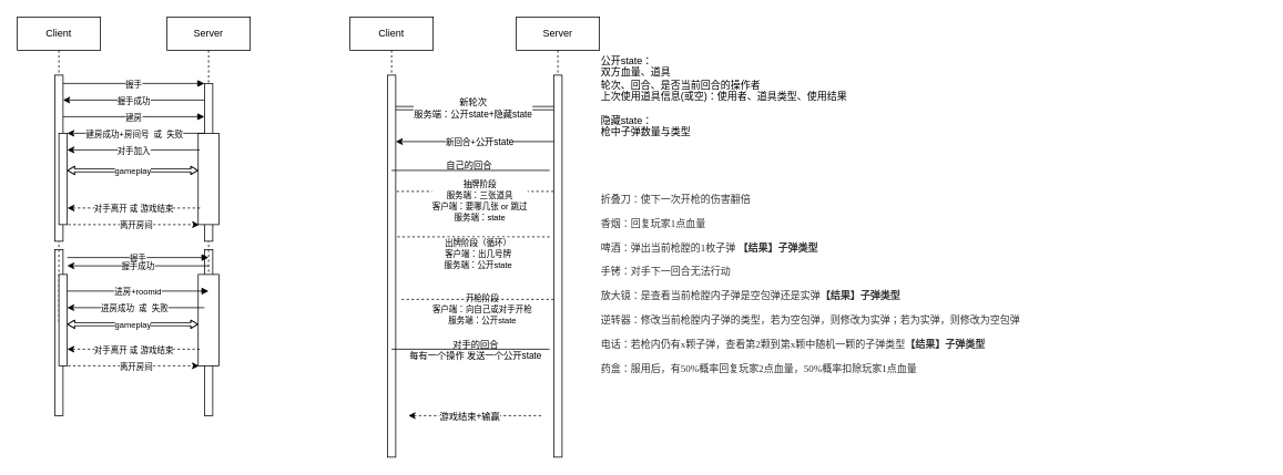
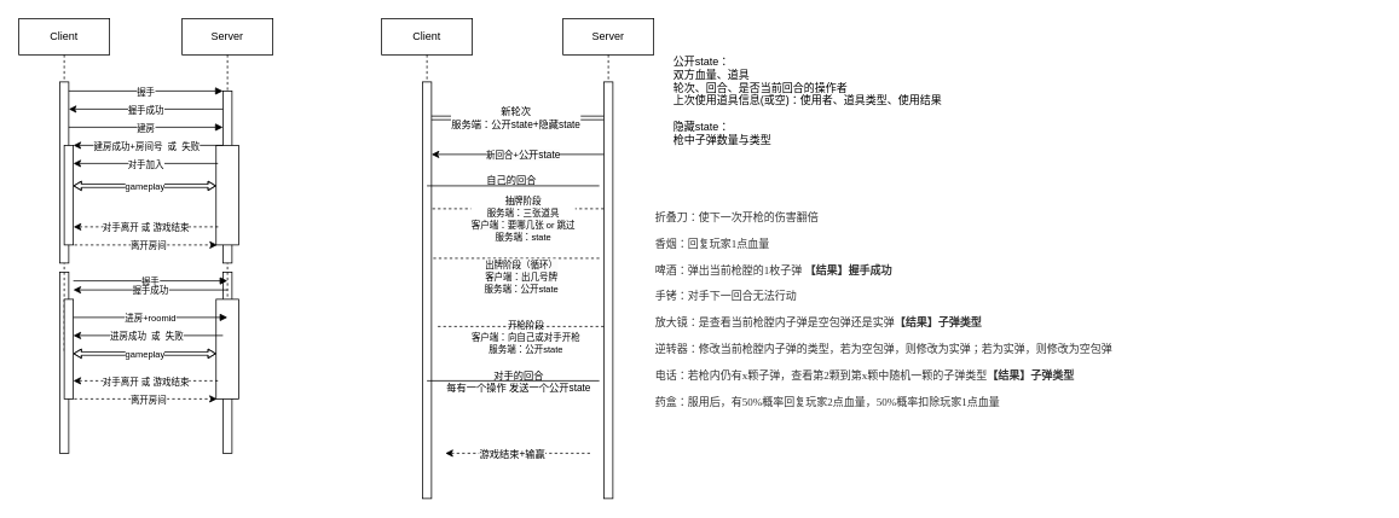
- <mxCell id="32" value="公开state：&lt;div&gt;双方血量、道具&lt;/div&gt;&lt;div&gt;轮次、回合、是否当前回合的操作者&lt;/div&gt;&lt;div&gt;上次使用道具信息(或空)：使用者、道具类型、使用结果&lt;br&gt;&lt;/div&gt;&lt;div&gt;&lt;br&gt;&lt;/div&gt;&lt;div&gt;隐藏state：&lt;br&gt;枪中子弹数量与类型&lt;/div&gt;&lt;div&gt;&lt;br&gt;&lt;/div&gt;&lt;div&gt;&lt;br&gt;&lt;/div&gt;" style="text;html=1;align=left;verticalAlign=middle;resizable=0;points=[];autosize=1;strokeColor=none;fillColor=none;" parent="1" vertex="1"><mxGeometry x="720" y="60" width="320" height="140" as="geometry" /></mxCell>
+ <mxCell id="32" value="公开state：&lt;div&gt;双方血量、道具&lt;/div&gt;&lt;div&gt;轮次、回合、是否当前回合的操作者&lt;/div&gt;&lt;div&gt;上次使用道具信息(或空)：使用者、道具类型、使用结果&lt;br&gt;&lt;/div&gt;&lt;div&gt;&lt;br&gt;&lt;/div&gt;&lt;div&gt;隐藏state：&lt;br&gt;枪中子弹数量与类型&lt;/div&gt;&lt;div&gt;&lt;br&gt;&lt;/div&gt;&lt;div&gt;&lt;br&gt;&lt;/div&gt;" style="text;html=1;align=left;verticalAlign=middle;resizable=0;points=[];autosize=1;strokeColor=none;fillColor=none;" parent="1" vertex="1"><mxGeometry x="740" y="55" width="320" height="140" as="geometry" /></mxCell>
- <mxCell id="45" value="&lt;div style=&quot;font-size: 12px;&quot; data-version=&quot;3.0.0&quot; data-hash=&quot;2f150c305c25b675a1c18cc1fd86e9ff&quot;&gt;&lt;/div&gt;&lt;div style=&quot;font-size: 12px;&quot; class=&quot;document&quot;&gt;&lt;div style=&quot;font-size: 12px;&quot; class=&quot;section&quot;&gt;&lt;p class=&quot;paragraph text-align-type-left&quot; style=&quot;text-align: left; line-height: 100%; margin: 12.8pt 0pt; font-size: 12px;&quot;&gt;&lt;span style=&quot;font-size: 12px; font-family: &amp;quot;Times New Roman&amp;quot;; font-weight: normal; font-style: normal; color: rgb(51, 51, 51); letter-spacing: 0pt; vertical-align: baseline;&quot; data-font-family=&quot;&amp;quot;Open Sans&amp;quot;, &amp;quot;Clear Sans&amp;quot;, &amp;quot;Helvetica Neue&amp;quot;, Helvetica, Arial, &amp;quot;Segoe UI Emoji&amp;quot;, sans-serif&quot;&gt;折叠刀：使下一次开枪的伤害翻倍&lt;/span&gt;&lt;span style=&quot;font-size: 12px;&quot; lang=&quot;EN-US&quot;&gt;&lt;/span&gt;&lt;/p&gt;&lt;p class=&quot;paragraph text-align-type-left&quot; style=&quot;text-align: left; line-height: 100%; margin: 12.8pt 0pt; font-size: 12px;&quot;&gt;&lt;span style=&quot;font-size: 12px; font-family: &amp;quot;Times New Roman&amp;quot;; font-weight: normal; font-style: normal; color: rgb(51, 51, 51); letter-spacing: 0pt; vertical-align: baseline;&quot; data-font-family=&quot;&amp;quot;Open Sans&amp;quot;, &amp;quot;Clear Sans&amp;quot;, &amp;quot;Helvetica Neue&amp;quot;, Helvetica, Arial, &amp;quot;Segoe UI Emoji&amp;quot;, sans-serif&quot;&gt;香烟：回复玩家&lt;/span&gt;&lt;span style=&quot;font-size: 12px; font-family: &amp;quot;Times New Roman&amp;quot;; font-weight: normal; font-style: normal; color: rgb(51, 51, 51); letter-spacing: 0pt; vertical-align: baseline;&quot; data-font-family=&quot;&amp;quot;Open Sans&amp;quot;, &amp;quot;Clear Sans&amp;quot;, &amp;quot;Helvetica Neue&amp;quot;, Helvetica, Arial, &amp;quot;Segoe UI Emoji&amp;quot;, sans-serif&quot;&gt;1&lt;/span&gt;&lt;span style=&quot;font-size: 12px; font-family: &amp;quot;Times New Roman&amp;quot;; font-weight: normal; font-style: normal; color: rgb(51, 51, 51); letter-spacing: 0pt; vertical-align: baseline;&quot; data-font-family=&quot;&amp;quot;Open Sans&amp;quot;, &amp;quot;Clear Sans&amp;quot;, &amp;quot;Helvetica Neue&amp;quot;, Helvetica, Arial, &amp;quot;Segoe UI Emoji&amp;quot;, sans-serif&quot;&gt;点血量&lt;/span&gt;&lt;span style=&quot;font-size: 12px;&quot; lang=&quot;EN-US&quot;&gt;&lt;/span&gt;&lt;/p&gt;&lt;p class=&quot;paragraph text-align-type-left&quot; style=&quot;text-align: left; line-height: 100%; margin: 12.8pt 0pt; font-size: 12px;&quot;&gt;&lt;span style=&quot;font-size: 12px; font-family: &amp;quot;Times New Roman&amp;quot;; font-weight: normal; font-style: normal; color: rgb(51, 51, 51); letter-spacing: 0pt; vertical-align: baseline;&quot; data-font-family=&quot;&amp;quot;Open Sans&amp;quot;, &amp;quot;Clear Sans&amp;quot;, &amp;quot;Helvetica Neue&amp;quot;, Helvetica, Arial, &amp;quot;Segoe UI Emoji&amp;quot;, sans-serif&quot;&gt;啤酒&lt;/span&gt;&lt;span style=&quot;font-size: 12px; font-family: &amp;quot;Times New Roman&amp;quot;; font-weight: normal; font-style: normal; color: rgb(51, 51, 51); letter-spacing: 0pt; vertical-align: baseline;&quot; data-font-family=&quot;&amp;quot;Open Sans&amp;quot;, &amp;quot;Clear Sans&amp;quot;, &amp;quot;Helvetica Neue&amp;quot;, Helvetica, Arial, &amp;quot;Segoe UI Emoji&amp;quot;, sans-serif&quot;&gt;：弹出当前枪膛的&lt;/span&gt;&lt;span style=&quot;font-size: 12px; font-family: &amp;quot;Times New Roman&amp;quot;; font-weight: normal; font-style: normal; color: rgb(51, 51, 51); letter-spacing: 0pt; vertical-align: baseline;&quot; data-font-family=&quot;&amp;quot;Open Sans&amp;quot;, &amp;quot;Clear Sans&amp;quot;, &amp;quot;Helvetica Neue&amp;quot;, Helvetica, Arial, &amp;quot;Segoe UI Emoji&amp;quot;, sans-serif&quot;&gt;1&lt;/span&gt;&lt;span style=&quot;font-size: 12px; font-family: &amp;quot;Times New Roman&amp;quot;; font-weight: normal; font-style: normal; color: rgb(51, 51, 51); letter-spacing: 0pt; vertical-align: baseline;&quot; data-font-family=&quot;&amp;quot;Open Sans&amp;quot;, &amp;quot;Clear Sans&amp;quot;, &amp;quot;Helvetica Neue&amp;quot;, Helvetica, Arial, &amp;quot;Segoe UI Emoji&amp;quot;, sans-serif&quot;&gt;枚子弹&lt;/span&gt;&lt;span style=&quot;font-size: 12px; font-family: &amp;quot;Times New Roman&amp;quot;; font-style: normal; color: rgb(51, 51, 51); letter-spacing: 0pt; vertical-align: baseline;&quot; data-font-family=&quot;&amp;quot;Open Sans&amp;quot;, &amp;quot;Clear Sans&amp;quot;, &amp;quot;Helvetica Neue&amp;quot;, Helvetica, Arial, &amp;quot;Segoe UI Emoji&amp;quot;, sans-serif&quot;&gt;&lt;b style=&quot;font-size: 12px;&quot;&gt; 【结果】子弹类型&lt;/b&gt;&lt;/span&gt;&lt;span style=&quot;font-size: 12px;&quot; lang=&quot;EN-US&quot;&gt;&lt;/span&gt;&lt;/p&gt;&lt;p class=&quot;paragraph text-align-type-left&quot; style=&quot;text-align: left; line-height: 100%; margin: 12.8pt 0pt; font-size: 12px;&quot;&gt;&lt;span style=&quot;font-size: 12px; font-family: &amp;quot;Times New Roman&amp;quot;; font-weight: normal; font-style: normal; color: rgb(51, 51, 51); letter-spacing: 0pt; vertical-align: baseline;&quot; data-font-family=&quot;&amp;quot;Open Sans&amp;quot;, &amp;quot;Clear Sans&amp;quot;, &amp;quot;Helvetica Neue&amp;quot;, Helvetica, Arial, &amp;quot;Segoe UI Emoji&amp;quot;, sans-serif&quot;&gt;手铐：对手下一回合无法行动&lt;/span&gt;&lt;span style=&quot;font-size: 12px;&quot; lang=&quot;EN-US&quot;&gt;&lt;/span&gt;&lt;/p&gt;&lt;p class=&quot;paragraph text-align-type-left&quot; style=&quot;text-align: left; line-height: 100%; margin: 12.8pt 0pt; font-size: 12px;&quot;&gt;&lt;span style=&quot;font-size: 12px; font-family: &amp;quot;Times New Roman&amp;quot;; font-weight: normal; font-style: normal; color: rgb(51, 51, 51); letter-spacing: 0pt; vertical-align: baseline;&quot; data-font-family=&quot;&amp;quot;Open Sans&amp;quot;, &amp;quot;Clear Sans&amp;quot;, &amp;quot;Helvetica Neue&amp;quot;, Helvetica, Arial, &amp;quot;Segoe UI Emoji&amp;quot;, sans-serif&quot;&gt;放大镜：是查看当前枪膛内子弹是空包弹还是实弹&lt;/span&gt;&lt;span style=&quot;font-size: 12px;&quot; lang=&quot;EN-US&quot;&gt;&lt;/span&gt;&lt;span style=&quot;color: rgb(51, 51, 51); font-family: &amp;quot;Times New Roman&amp;quot;; font-size: 12px; background-color: initial;&quot;&gt;&lt;b style=&quot;font-size: 12px;&quot;&gt;【结果】子弹类型&lt;/b&gt;&lt;/span&gt;&lt;/p&gt;&lt;p class=&quot;paragraph text-align-type-left&quot; style=&quot;text-align: left; line-height: 100%; margin: 12.8pt 0pt; font-size: 12px;&quot;&gt;&lt;span style=&quot;font-size: 12px; font-family: &amp;quot;Times New Roman&amp;quot;; font-weight: normal; font-style: normal; color: rgb(51, 51, 51); letter-spacing: 0pt; vertical-align: baseline;&quot; data-font-family=&quot;&amp;quot;Open Sans&amp;quot;, &amp;quot;Clear Sans&amp;quot;, &amp;quot;Helvetica Neue&amp;quot;, Helvetica, Arial, &amp;quot;Segoe UI Emoji&amp;quot;, sans-serif&quot;&gt;逆转器：修改当前枪膛内子弹的类型，若为空包弹，则修改为实弹；若为实弹，则修改为空包弹&lt;/span&gt;&lt;span style=&quot;font-size: 12px;&quot; lang=&quot;EN-US&quot;&gt;&lt;/span&gt;&lt;/p&gt;&lt;p class=&quot;paragraph text-align-type-left&quot; style=&quot;text-align: left; line-height: 100%; margin: 12.8pt 0pt; font-size: 12px;&quot;&gt;&lt;span style=&quot;font-size: 12px; font-family: &amp;quot;Times New Roman&amp;quot;; font-weight: normal; font-style: normal; color: rgb(51, 51, 51); letter-spacing: 0pt; vertical-align: baseline;&quot; data-font-family=&quot;&amp;quot;Open Sans&amp;quot;, &amp;quot;Clear Sans&amp;quot;, &amp;quot;Helvetica Neue&amp;quot;, Helvetica, Arial, &amp;quot;Segoe UI Emoji&amp;quot;, sans-serif&quot;&gt;电话：若枪内仍有x颗子弹，查看第2颗到第x颗中随机一颗的子弹类型&lt;/span&gt;&lt;span style=&quot;font-size: 12px;&quot; lang=&quot;EN-US&quot;&gt;&lt;/span&gt;&lt;span style=&quot;color: rgb(51, 51, 51); font-family: &amp;quot;Times New Roman&amp;quot;; font-size: 12px; background-color: initial;&quot;&gt;&lt;b style=&quot;font-size: 12px;&quot;&gt;【结果】子弹类型&lt;/b&gt;&lt;/span&gt;&lt;/p&gt;&lt;p class=&quot;paragraph text-align-type-left&quot; style=&quot;text-align: left; line-height: 100%; margin: 12.8pt 0pt; font-size: 12px;&quot;&gt;&lt;span style=&quot;font-size: 12px; font-family: &amp;quot;Times New Roman&amp;quot;; font-weight: normal; font-style: normal; color: rgb(51, 51, 51); letter-spacing: 0pt; vertical-align: baseline;&quot; data-font-family=&quot;&amp;quot;Open Sans&amp;quot;, &amp;quot;Clear Sans&amp;quot;, &amp;quot;Helvetica Neue&amp;quot;, Helvetica, Arial, &amp;quot;Segoe UI Emoji&amp;quot;, sans-serif&quot;&gt;药盒：服用后，有50%概率回复玩家2点血量，50%概率扣除玩家1点血量&lt;/span&gt;&lt;span style=&quot;font-size: 12px;&quot; lang=&quot;EN-US&quot;&gt;&lt;/span&gt;&lt;/p&gt;&lt;/div&gt;&lt;/div&gt;" style="text;whiteSpace=wrap;html=1;fontSize=12;" parent="1" vertex="1"><mxGeometry x="720" y="210" width="800" height="220" as="geometry" /></mxCell>
+ <mxCell id="45" value="&lt;div style=&quot;font-size: 12px;&quot; data-version=&quot;3.0.0&quot; data-hash=&quot;2f150c305c25b675a1c18cc1fd86e9ff&quot;&gt;&lt;/div&gt;&lt;div style=&quot;font-size: 12px;&quot; class=&quot;document&quot;&gt;&lt;div style=&quot;font-size: 12px;&quot; class=&quot;section&quot;&gt;&lt;p class=&quot;paragraph text-align-type-left&quot; style=&quot;text-align: left; line-height: 100%; margin: 12.8pt 0pt; font-size: 12px;&quot;&gt;&lt;span style=&quot;font-size: 12px; font-family: &amp;quot;Times New Roman&amp;quot;; font-weight: normal; font-style: normal; color: rgb(51, 51, 51); letter-spacing: 0pt; vertical-align: baseline;&quot; data-font-family=&quot;&amp;quot;Open Sans&amp;quot;, &amp;quot;Clear Sans&amp;quot;, &amp;quot;Helvetica Neue&amp;quot;, Helvetica, Arial, &amp;quot;Segoe UI Emoji&amp;quot;, sans-serif&quot;&gt;折叠刀：使下一次开枪的伤害翻倍&lt;/span&gt;&lt;span style=&quot;font-size: 12px;&quot; lang=&quot;EN-US&quot;&gt;&lt;/span&gt;&lt;/p&gt;&lt;p class=&quot;paragraph text-align-type-left&quot; style=&quot;text-align: left; line-height: 100%; margin: 12.8pt 0pt; font-size: 12px;&quot;&gt;&lt;span style=&quot;font-size: 12px; font-family: &amp;quot;Times New Roman&amp;quot;; font-weight: normal; font-style: normal; color: rgb(51, 51, 51); letter-spacing: 0pt; vertical-align: baseline;&quot; data-font-family=&quot;&amp;quot;Open Sans&amp;quot;, &amp;quot;Clear Sans&amp;quot;, &amp;quot;Helvetica Neue&amp;quot;, Helvetica, Arial, &amp;quot;Segoe UI Emoji&amp;quot;, sans-serif&quot;&gt;香烟：回复玩家&lt;/span&gt;&lt;span style=&quot;font-size: 12px; font-family: &amp;quot;Times New Roman&amp;quot;; font-weight: normal; font-style: normal; color: rgb(51, 51, 51); letter-spacing: 0pt; vertical-align: baseline;&quot; data-font-family=&quot;&amp;quot;Open Sans&amp;quot;, &amp;quot;Clear Sans&amp;quot;, &amp;quot;Helvetica Neue&amp;quot;, Helvetica, Arial, &amp;quot;Segoe UI Emoji&amp;quot;, sans-serif&quot;&gt;1&lt;/span&gt;&lt;span style=&quot;font-size: 12px; font-family: &amp;quot;Times New Roman&amp;quot;; font-weight: normal; font-style: normal; color: rgb(51, 51, 51); letter-spacing: 0pt; vertical-align: baseline;&quot; data-font-family=&quot;&amp;quot;Open Sans&amp;quot;, &amp;quot;Clear Sans&amp;quot;, &amp;quot;Helvetica Neue&amp;quot;, Helvetica, Arial, &amp;quot;Segoe UI Emoji&amp;quot;, sans-serif&quot;&gt;点血量&lt;/span&gt;&lt;span style=&quot;font-size: 12px;&quot; lang=&quot;EN-US&quot;&gt;&lt;/span&gt;&lt;/p&gt;&lt;p class=&quot;paragraph text-align-type-left&quot; style=&quot;text-align: left; line-height: 100%; margin: 12.8pt 0pt; font-size: 12px;&quot;&gt;&lt;span style=&quot;font-size: 12px; font-family: &amp;quot;Times New Roman&amp;quot;; font-weight: normal; font-style: normal; color: rgb(51, 51, 51); letter-spacing: 0pt; vertical-align: baseline;&quot; data-font-family=&quot;&amp;quot;Open Sans&amp;quot;, &amp;quot;Clear Sans&amp;quot;, &amp;quot;Helvetica Neue&amp;quot;, Helvetica, Arial, &amp;quot;Segoe UI Emoji&amp;quot;, sans-serif&quot;&gt;啤酒&lt;/span&gt;&lt;span style=&quot;font-size: 12px; font-family: &amp;quot;Times New Roman&amp;quot;; font-weight: normal; font-style: normal; color: rgb(51, 51, 51); letter-spacing: 0pt; vertical-align: baseline;&quot; data-font-family=&quot;&amp;quot;Open Sans&amp;quot;, &amp;quot;Clear Sans&amp;quot;, &amp;quot;Helvetica Neue&amp;quot;, Helvetica, Arial, &amp;quot;Segoe UI Emoji&amp;quot;, sans-serif&quot;&gt;：弹出当前枪膛的&lt;/span&gt;&lt;span style=&quot;font-size: 12px; font-family: &amp;quot;Times New Roman&amp;quot;; font-weight: normal; font-style: normal; color: rgb(51, 51, 51); letter-spacing: 0pt; vertical-align: baseline;&quot; data-font-family=&quot;&amp;quot;Open Sans&amp;quot;, &amp;quot;Clear Sans&amp;quot;, &amp;quot;Helvetica Neue&amp;quot;, Helvetica, Arial, &amp;quot;Segoe UI Emoji&amp;quot;, sans-serif&quot;&gt;1&lt;/span&gt;&lt;span style=&quot;font-size: 12px; font-family: &amp;quot;Times New Roman&amp;quot;; font-weight: normal; font-style: normal; color: rgb(51, 51, 51); letter-spacing: 0pt; vertical-align: baseline;&quot; data-font-family=&quot;&amp;quot;Open Sans&amp;quot;, &amp;quot;Clear Sans&amp;quot;, &amp;quot;Helvetica Neue&amp;quot;, Helvetica, Arial, &amp;quot;Segoe UI Emoji&amp;quot;, sans-serif&quot;&gt;枚子弹&lt;/span&gt;&lt;span style=&quot;font-size: 12px; font-family: &amp;quot;Times New Roman&amp;quot;; font-style: normal; color: rgb(51, 51, 51); letter-spacing: 0pt; vertical-align: baseline;&quot; data-font-family=&quot;&amp;quot;Open Sans&amp;quot;, &amp;quot;Clear Sans&amp;quot;, &amp;quot;Helvetica Neue&amp;quot;, Helvetica, Arial, &amp;quot;Segoe UI Emoji&amp;quot;, sans-serif&quot;&gt;&lt;b style=&quot;font-size: 12px;&quot;&gt; 【结果】握手成功&lt;/b&gt;&lt;/span&gt;&lt;span style=&quot;font-size: 12px;&quot; lang=&quot;EN-US&quot;&gt;&lt;/span&gt;&lt;/p&gt;&lt;p class=&quot;paragraph text-align-type-left&quot; style=&quot;text-align: left; line-height: 100%; margin: 12.8pt 0pt; font-size: 12px;&quot;&gt;&lt;span style=&quot;font-size: 12px; font-family: &amp;quot;Times New Roman&amp;quot;; font-weight: normal; font-style: normal; color: rgb(51, 51, 51); letter-spacing: 0pt; vertical-align: baseline;&quot; data-font-family=&quot;&amp;quot;Open Sans&amp;quot;, &amp;quot;Clear Sans&amp;quot;, &amp;quot;Helvetica Neue&amp;quot;, Helvetica, Arial, &amp;quot;Segoe UI Emoji&amp;quot;, sans-serif&quot;&gt;手铐：对手下一回合无法行动&lt;/span&gt;&lt;span style=&quot;font-size: 12px;&quot; lang=&quot;EN-US&quot;&gt;&lt;/span&gt;&lt;/p&gt;&lt;p class=&quot;paragraph text-align-type-left&quot; style=&quot;text-align: left; line-height: 100%; margin: 12.8pt 0pt; font-size: 12px;&quot;&gt;&lt;span style=&quot;font-size: 12px; font-family: &amp;quot;Times New Roman&amp;quot;; font-weight: normal; font-style: normal; color: rgb(51, 51, 51); letter-spacing: 0pt; vertical-align: baseline;&quot; data-font-family=&quot;&amp;quot;Open Sans&amp;quot;, &amp;quot;Clear Sans&amp;quot;, &amp;quot;Helvetica Neue&amp;quot;, Helvetica, Arial, &amp;quot;Segoe UI Emoji&amp;quot;, sans-serif&quot;&gt;放大镜：是查看当前枪膛内子弹是空包弹还是实弹&lt;/span&gt;&lt;span style=&quot;font-size: 12px;&quot; lang=&quot;EN-US&quot;&gt;&lt;/span&gt;&lt;span style=&quot;color: rgb(51, 51, 51); font-family: &amp;quot;Times New Roman&amp;quot;; font-size: 12px; background-color: initial;&quot;&gt;&lt;b style=&quot;font-size: 12px;&quot;&gt;【结果】子弹类型&lt;/b&gt;&lt;/span&gt;&lt;/p&gt;&lt;p class=&quot;paragraph text-align-type-left&quot; style=&quot;text-align: left; line-height: 100%; margin: 12.8pt 0pt; font-size: 12px;&quot;&gt;&lt;span style=&quot;font-size: 12px; font-family: &amp;quot;Times New Roman&amp;quot;; font-weight: normal; font-style: normal; color: rgb(51, 51, 51); letter-spacing: 0pt; vertical-align: baseline;&quot; data-font-family=&quot;&amp;quot;Open Sans&amp;quot;, &amp;quot;Clear Sans&amp;quot;, &amp;quot;Helvetica Neue&amp;quot;, Helvetica, Arial, &amp;quot;Segoe UI Emoji&amp;quot;, sans-serif&quot;&gt;逆转器：修改当前枪膛内子弹的类型，若为空包弹，则修改为实弹；若为实弹，则修改为空包弹&lt;/span&gt;&lt;span style=&quot;font-size: 12px;&quot; lang=&quot;EN-US&quot;&gt;&lt;/span&gt;&lt;/p&gt;&lt;p class=&quot;paragraph text-align-type-left&quot; style=&quot;text-align: left; line-height: 100%; margin: 12.8pt 0pt; font-size: 12px;&quot;&gt;&lt;span style=&quot;font-size: 12px; font-family: &amp;quot;Times New Roman&amp;quot;; font-weight: normal; font-style: normal; color: rgb(51, 51, 51); letter-spacing: 0pt; vertical-align: baseline;&quot; data-font-family=&quot;&amp;quot;Open Sans&amp;quot;, &amp;quot;Clear Sans&amp;quot;, &amp;quot;Helvetica Neue&amp;quot;, Helvetica, Arial, &amp;quot;Segoe UI Emoji&amp;quot;, sans-serif&quot;&gt;电话：若枪内仍有x颗子弹，查看第2颗到第x颗中随机一颗的子弹类型&lt;/span&gt;&lt;span style=&quot;font-size: 12px;&quot; lang=&quot;EN-US&quot;&gt;&lt;/span&gt;&lt;span style=&quot;color: rgb(51, 51, 51); font-family: &amp;quot;Times New Roman&amp;quot;; font-size: 12px; background-color: initial;&quot;&gt;&lt;b style=&quot;font-size: 12px;&quot;&gt;【结果】子弹类型&lt;/b&gt;&lt;/span&gt;&lt;/p&gt;&lt;p class=&quot;paragraph text-align-type-left&quot; style=&quot;text-align: left; line-height: 100%; margin: 12.8pt 0pt; font-size: 12px;&quot;&gt;&lt;span style=&quot;font-size: 12px; font-family: &amp;quot;Times New Roman&amp;quot;; font-weight: normal; font-style: normal; color: rgb(51, 51, 51); letter-spacing: 0pt; vertical-align: baseline;&quot; data-font-family=&quot;&amp;quot;Open Sans&amp;quot;, &amp;quot;Clear Sans&amp;quot;, &amp;quot;Helvetica Neue&amp;quot;, Helvetica, Arial, &amp;quot;Segoe UI Emoji&amp;quot;, sans-serif&quot;&gt;药盒：服用后，有50%概率回复玩家2点血量，50%概率扣除玩家1点血量&lt;/span&gt;&lt;span style=&quot;font-size: 12px;&quot; lang=&quot;EN-US&quot;&gt;&lt;/span&gt;&lt;/p&gt;&lt;/div&gt;&lt;/div&gt;" style="text;whiteSpace=wrap;html=1;fontSize=12;" parent="1" vertex="1"><mxGeometry x="720" y="210" width="800" height="220" as="geometry" /></mxCell>
